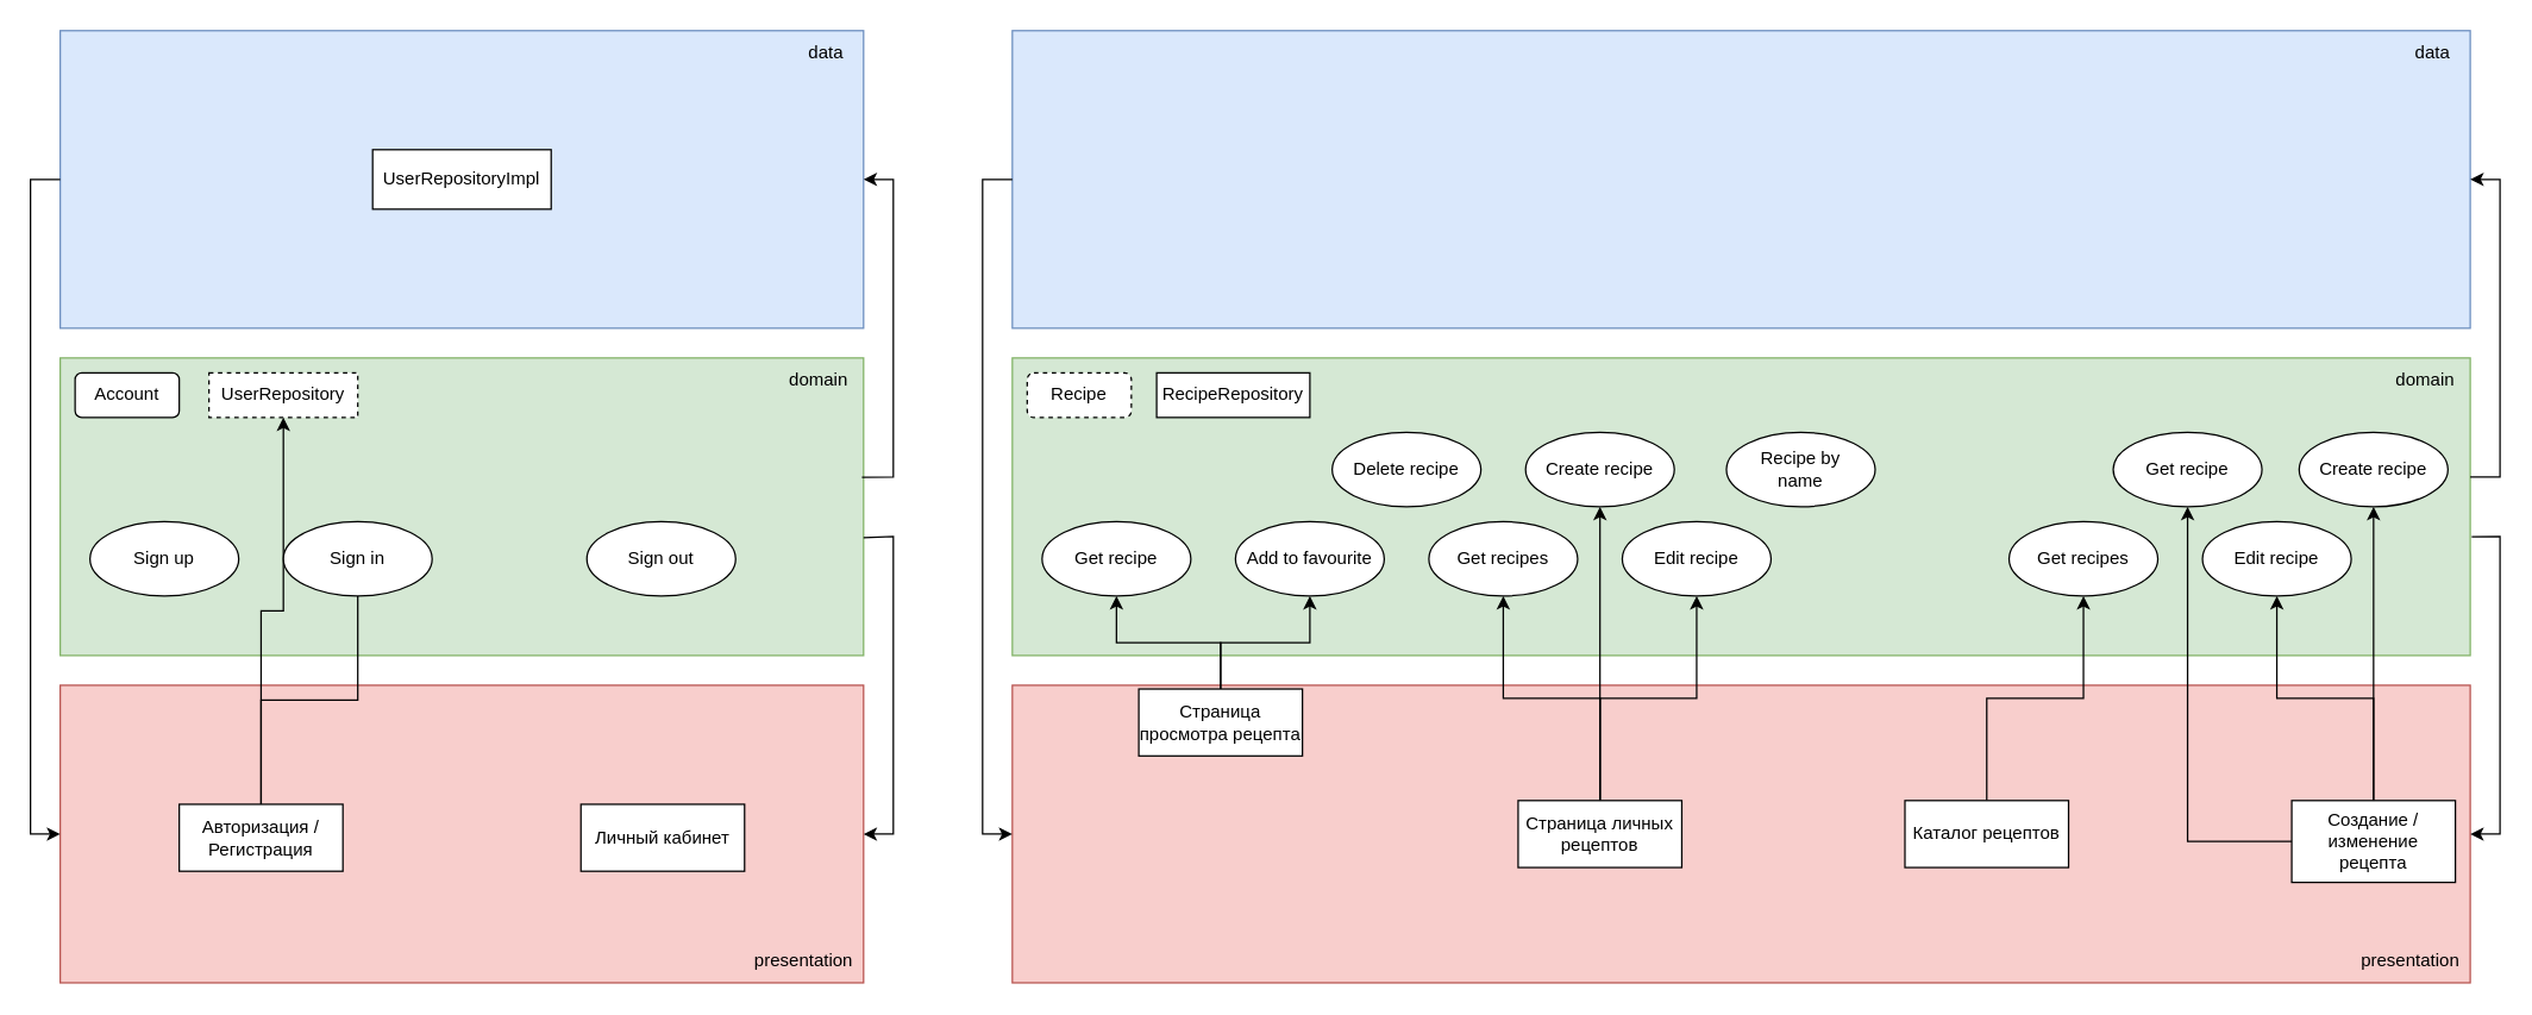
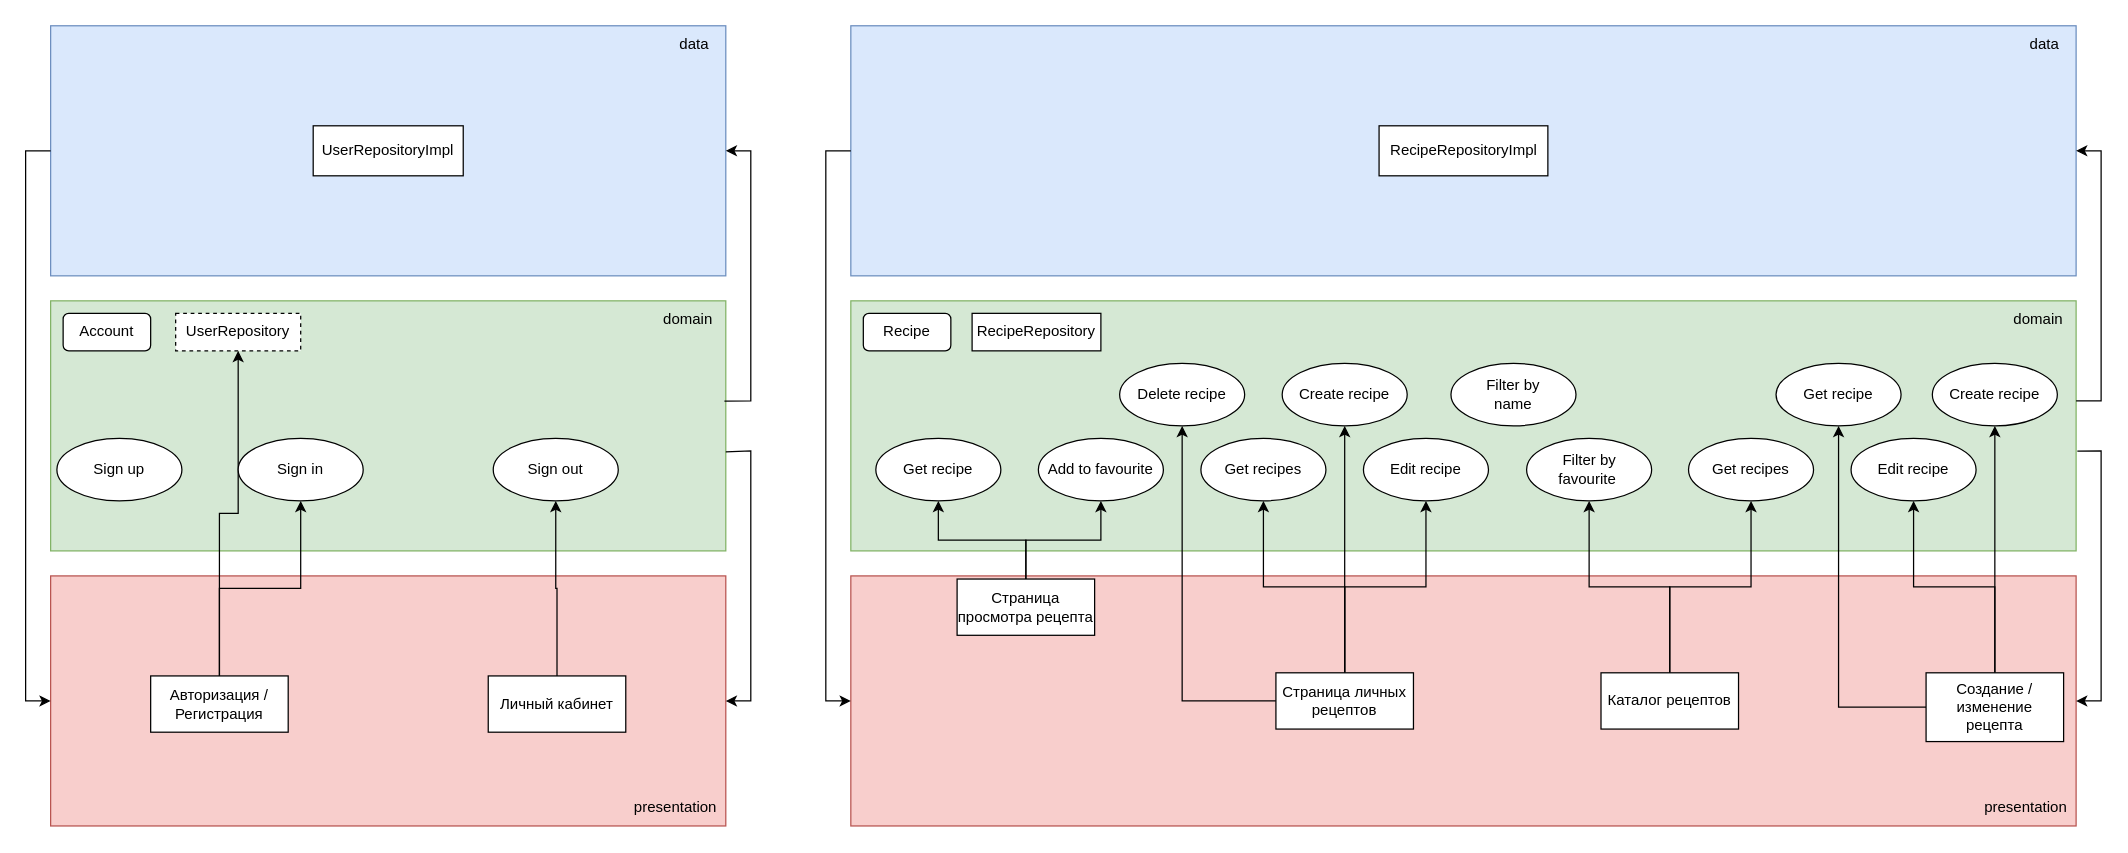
+ <mxCell id="50" value="RecipeRepositoryImpl" style="rounded=0;whiteSpace=wrap;html=1;" parent="1" vertex="1"><mxGeometry x="1102.5" y="100" width="135" height="40" as="geometry" /></mxCell>
- <mxCell id="28" value="Recipe" style="rounded=1;whiteSpace=wrap;html=1;dashed=1;" parent="1" vertex="1"><mxGeometry x="690" y="250" width="70" height="30" as="geometry" /></mxCell>
+ <mxCell id="28" value="Recipe" style="rounded=1;whiteSpace=wrap;html=1;" parent="1" vertex="1"><mxGeometry x="690" y="250" width="70" height="30" as="geometry" /></mxCell>
- <mxCell id="47" value="Recipe by&lt;br&gt;name" style="ellipse;whiteSpace=wrap;html=1;" parent="1" vertex="1"><mxGeometry x="1160" y="290" width="100" height="50" as="geometry" /></mxCell>
+ <mxCell id="47" value="Filter by&lt;br&gt;name" style="ellipse;whiteSpace=wrap;html=1;" parent="1" vertex="1"><mxGeometry x="1160" y="290" width="100" height="50" as="geometry" /></mxCell>
- <mxCell id="16" value="Sign up" style="ellipse;whiteSpace=wrap;html=1;" parent="1" vertex="1"><mxGeometry x="60" y="350" width="100" height="50" as="geometry" /></mxCell>
+ <mxCell id="16" value="Sign up" style="ellipse;whiteSpace=wrap;html=1;" parent="1" vertex="1"><mxGeometry x="45" y="350" width="100" height="50" as="geometry" /></mxCell>
+ <mxCell id="49" value="Filter by &lt;br&gt;favourite&amp;nbsp;" style="ellipse;whiteSpace=wrap;html=1;" parent="1" vertex="1"><mxGeometry x="1220.5" y="350" width="100" height="50" as="geometry" /></mxCell>
- <mxCell id="11" style="edgeStyle=orthogonalEdgeStyle;rounded=0;orthogonalLoop=1;jettySize=auto;html=1;entryX=0.5;entryY=1;entryDx=0;entryDy=0;endArrow=none;" parent="1" source="12" target="17" edge="1"><mxGeometry relative="1" as="geometry" /></mxCell>
+ <mxCell id="11" style="edgeStyle=orthogonalEdgeStyle;rounded=0;orthogonalLoop=1;jettySize=auto;html=1;entryX=0.5;entryY=1;entryDx=0;entryDy=0;" parent="1" source="12" target="17" edge="1"><mxGeometry relative="1" as="geometry" /></mxCell>
+ <mxCell id="45" style="edgeStyle=orthogonalEdgeStyle;rounded=0;orthogonalLoop=1;jettySize=auto;html=1;entryX=0.5;entryY=1;entryDx=0;entryDy=0;" parent="1" source="46" target="49" edge="1"><mxGeometry relative="1" as="geometry" /></mxCell>
+ <mxCell id="13" style="edgeStyle=orthogonalEdgeStyle;rounded=0;orthogonalLoop=1;jettySize=auto;html=1;entryX=0.5;entryY=1;entryDx=0;entryDy=0;" parent="1" source="14" target="18" edge="1"><mxGeometry relative="1" as="geometry" /></mxCell>
+ <mxCell id="33" style="edgeStyle=orthogonalEdgeStyle;rounded=0;orthogonalLoop=1;jettySize=auto;html=1;entryX=0.5;entryY=1;entryDx=0;entryDy=0;" parent="1" source="34" target="42" edge="1"><mxGeometry relative="1" as="geometry" /></mxCell>
